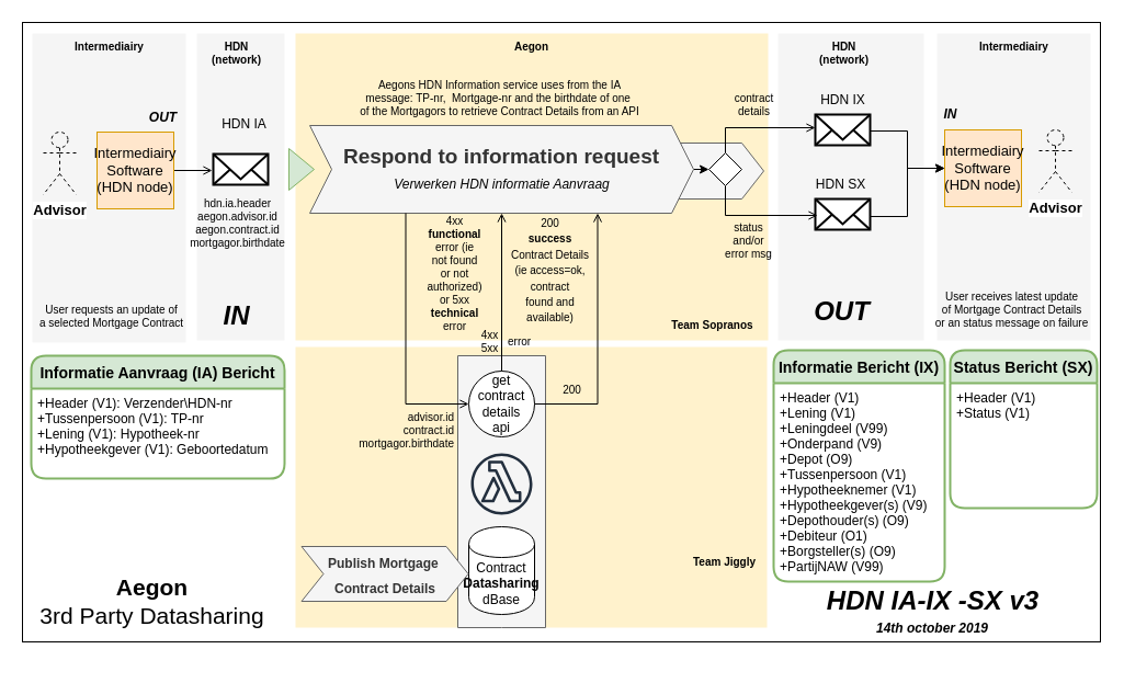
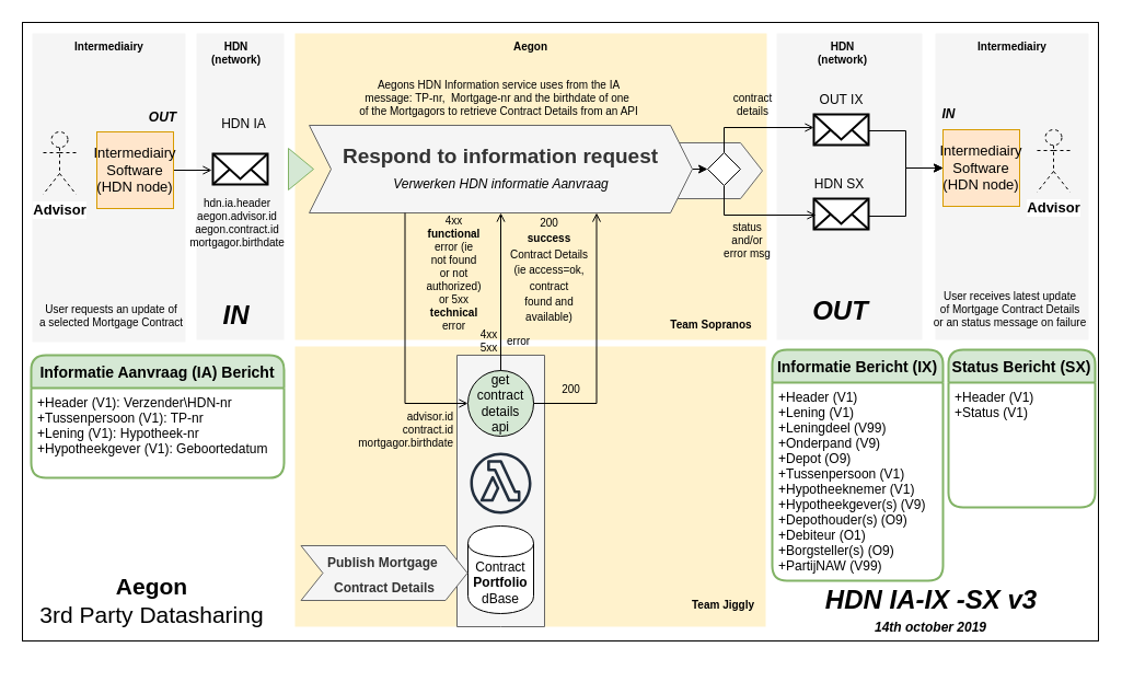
- <mxCell id="76" value="HDN IX" style="text;html=1;align=center;" parent="74" vertex="1"><mxGeometry width="55" height="30" as="geometry" /></mxCell>
+ <mxCell id="76" value="OUT IX" style="text;html=1;align=center;" parent="74" vertex="1"><mxGeometry width="55" height="30" as="geometry" /></mxCell>
- <mxCell id="24" value="get&lt;br&gt;contract&lt;br&gt;details&lt;br&gt;api" style="ellipse;whiteSpace=wrap;html=1;aspect=fixed;align=center;" parent="21" vertex="1"><mxGeometry x="5" y="8" width="60" height="60" as="geometry" /></mxCell>
+ <mxCell id="24" value="get&lt;br&gt;contract&lt;br&gt;details&lt;br&gt;api" style="ellipse;whiteSpace=wrap;html=1;aspect=fixed;align=center;fillColor=#d5e8d4;" parent="21" vertex="1"><mxGeometry x="5" y="8" width="60" height="60" as="geometry" /></mxCell>
- <mxCell id="33" value="Team Jiggly" style="text;html=1;align=center;fontSize=10;fontStyle=1" parent="1" vertex="1"><mxGeometry x="632" y="500" width="55" height="32" as="geometry" /></mxCell>
+ <mxCell id="33" value="Team Jiggly" style="text;html=1;align=center;fontSize=10;fontStyle=1" parent="1" vertex="1"><mxGeometry x="632" y="540" width="55" height="32" as="geometry" /></mxCell>
- <mxCell id="23" value="Contract&lt;br&gt;&lt;b&gt;Datasharing&lt;/b&gt;&lt;br&gt;dBase" style="shape=cylinder;whiteSpace=wrap;html=1;boundedLbl=1;backgroundOutline=1;" parent="21" vertex="1"><mxGeometry x="5" y="150.0" width="60" height="80" as="geometry" /></mxCell>
+ <mxCell id="23" value="Contract&lt;br&gt;&lt;b&gt;Portfolio&lt;/b&gt;&lt;br&gt;dBase" style="shape=cylinder;whiteSpace=wrap;html=1;boundedLbl=1;backgroundOutline=1;" parent="21" vertex="1"><mxGeometry x="5" y="150.0" width="60" height="80" as="geometry" /></mxCell>
